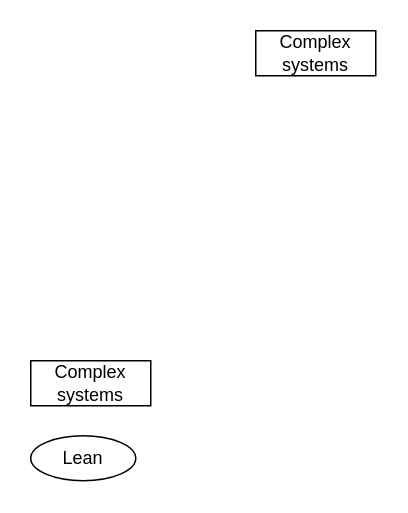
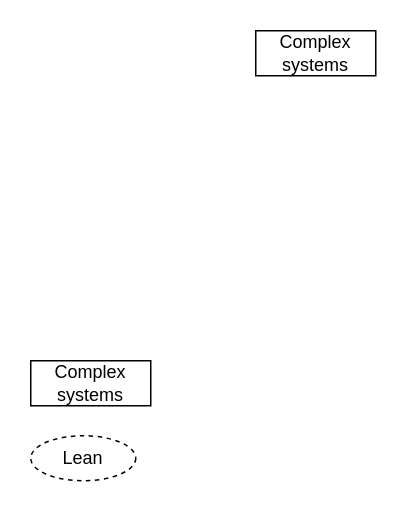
- <mxCell id="4" value="Lean" style="ellipse;whiteSpace=wrap;html=1;" vertex="1" parent="1"><mxGeometry x="20" y="290" width="70" height="30" as="geometry" /></mxCell>
+ <mxCell id="4" value="Lean" style="ellipse;whiteSpace=wrap;html=1;dashed=1;" vertex="1" parent="1"><mxGeometry x="20" y="290" width="70" height="30" as="geometry" /></mxCell>
